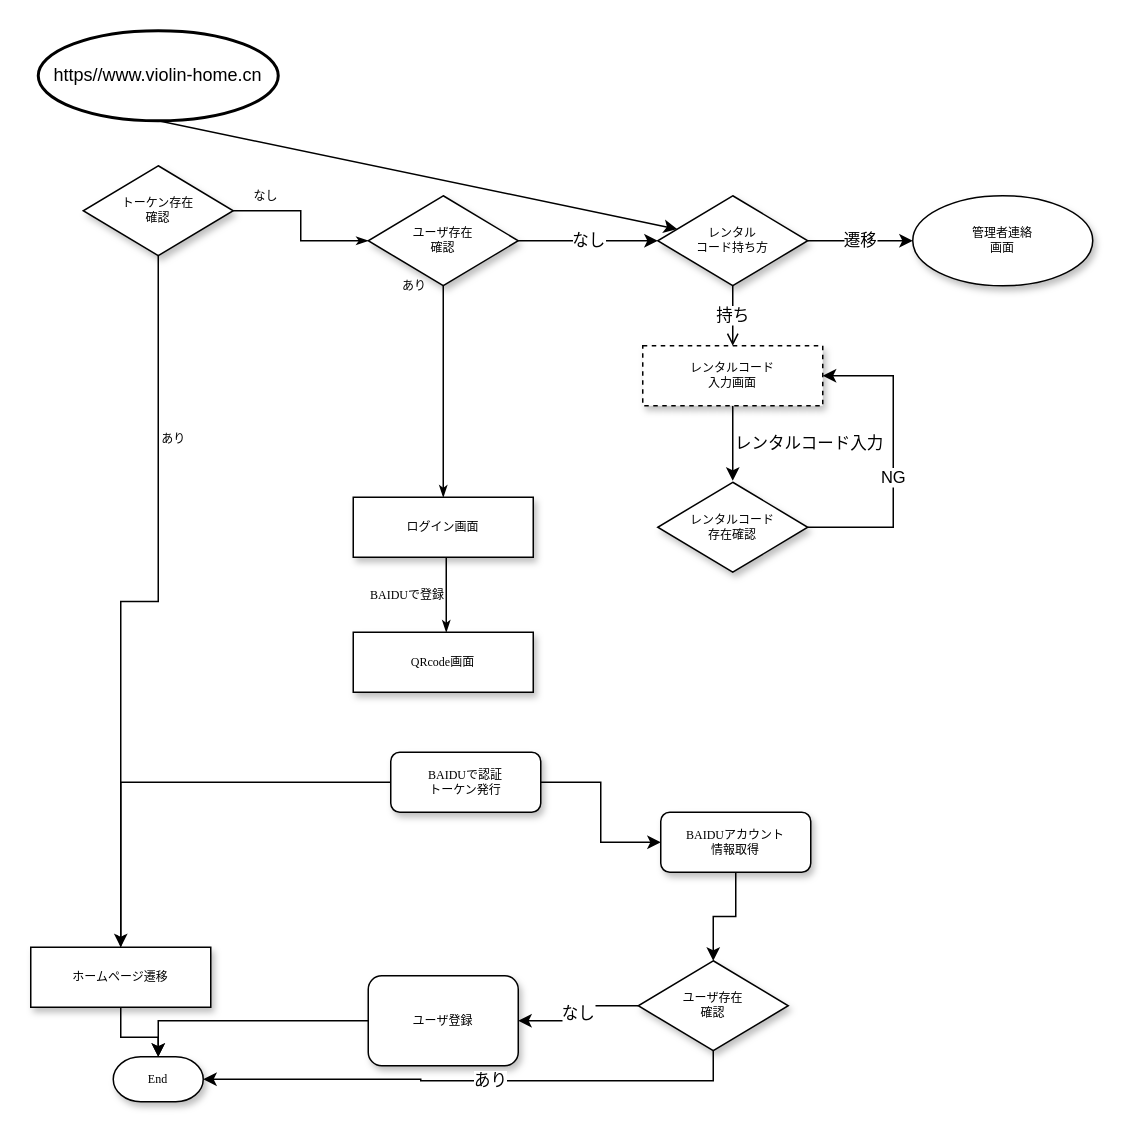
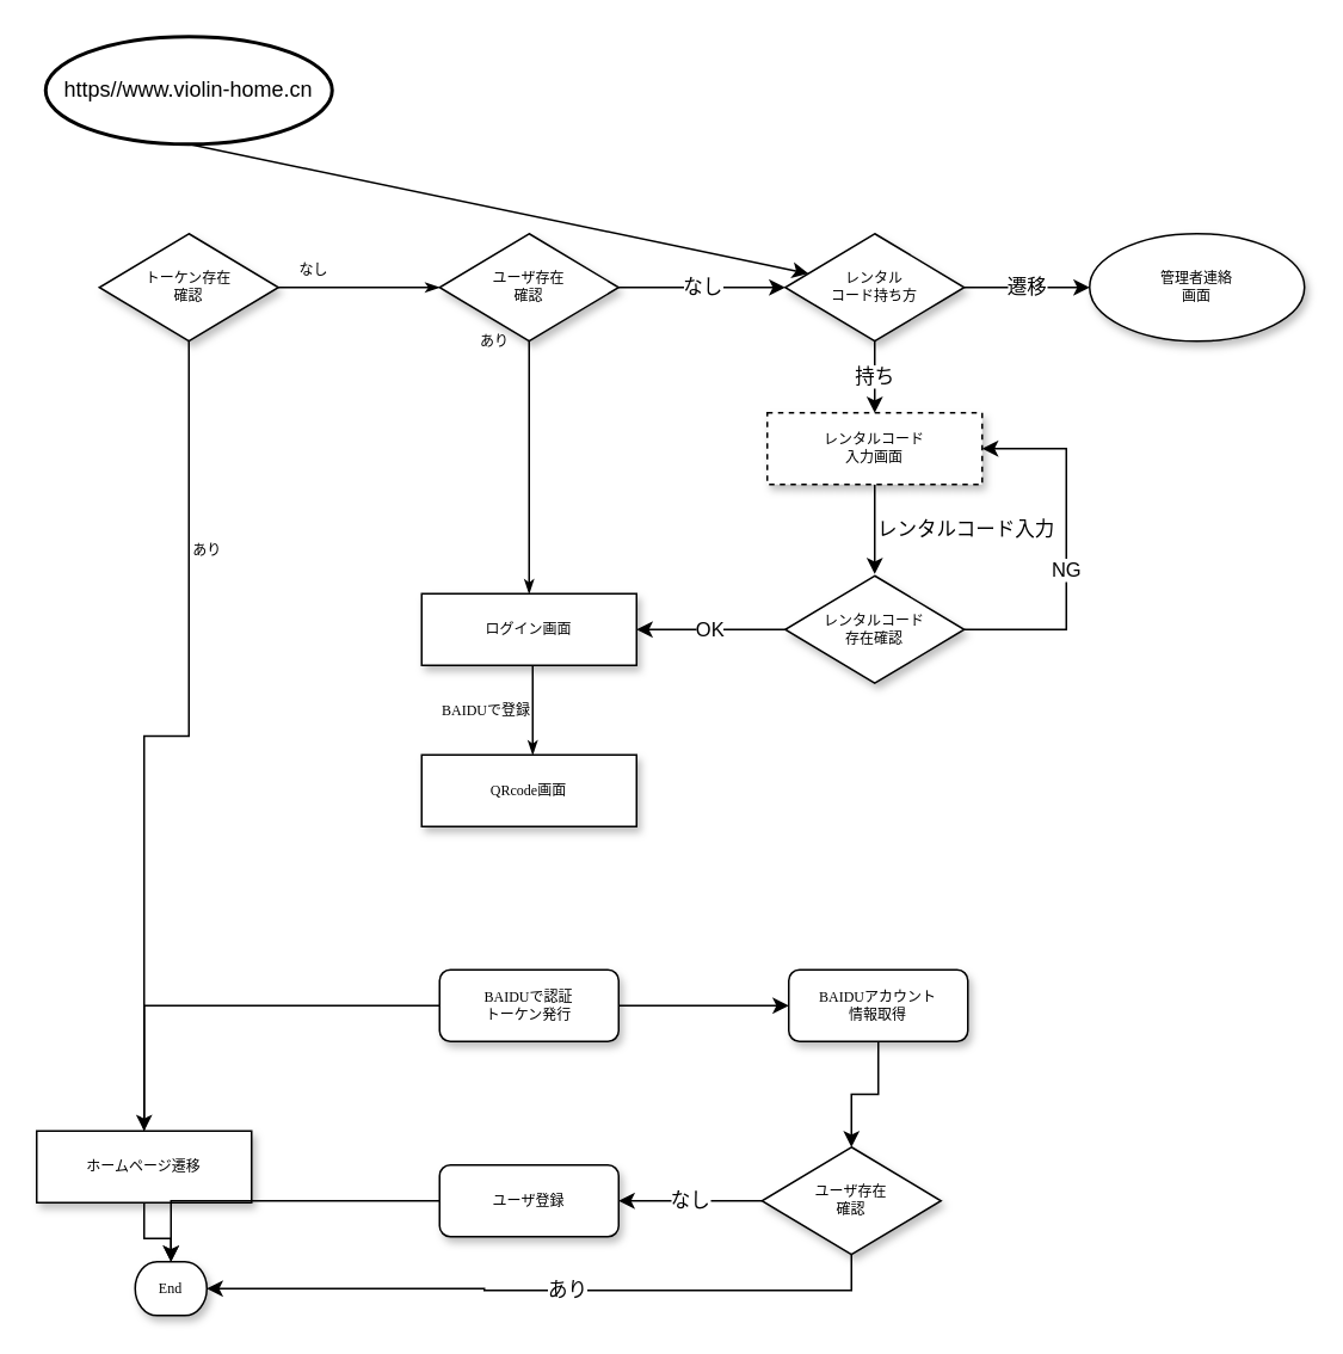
- <mxCell id="4" value="トーケン存在&lt;br&gt;確認" style="rhombus;whiteSpace=wrap;html=1;rounded=0;shadow=1;labelBackgroundColor=none;strokeWidth=1;fontFamily=Verdana;fontSize=8;align=center;" parent="1" vertex="1"><mxGeometry x="55" y="110" width="100" height="60" as="geometry" /></mxCell>
+ <mxCell id="4" value="トーケン存在&lt;br&gt;確認" style="rhombus;whiteSpace=wrap;html=1;rounded=0;shadow=1;labelBackgroundColor=none;strokeWidth=1;fontFamily=Verdana;fontSize=8;align=center;" parent="1" vertex="1"><mxGeometry x="55" y="130" width="100" height="60" as="geometry" /></mxCell>
- <mxCell id="20" value="持ち" style="edgeStyle=orthogonalEdgeStyle;rounded=0;orthogonalLoop=1;jettySize=auto;html=1;endArrow=open;" edge="1" parent="1" source="22" target="19"><mxGeometry relative="1" as="geometry" /></mxCell>
+ <mxCell id="20" value="持ち" style="edgeStyle=orthogonalEdgeStyle;rounded=0;orthogonalLoop=1;jettySize=auto;html=1;" edge="1" parent="1" source="22" target="19"><mxGeometry relative="1" as="geometry" /></mxCell>
+ <mxCell id="23" value="OK" style="edgeStyle=orthogonalEdgeStyle;rounded=0;orthogonalLoop=1;jettySize=auto;html=1;" edge="1" parent="1" source="24" target="9"><mxGeometry relative="1" as="geometry" /></mxCell>
- <mxCell id="17" value="BAIDUで認証&lt;br&gt;トーケン発行" style="rounded=1;whiteSpace=wrap;html=1;shadow=1;labelBackgroundColor=none;strokeWidth=1;fontFamily=Verdana;fontSize=8;align=center;" vertex="1" parent="1"><mxGeometry x="260" y="501" width="100" height="40" as="geometry" /></mxCell>
+ <mxCell id="17" value="BAIDUで認証&lt;br&gt;トーケン発行" style="rounded=1;whiteSpace=wrap;html=1;shadow=1;labelBackgroundColor=none;strokeWidth=1;fontFamily=Verdana;fontSize=8;align=center;" vertex="1" parent="1"><mxGeometry x="245" y="541" width="100" height="40" as="geometry" /></mxCell>
- <mxCell id="30" value="ユーザ登録" style="rounded=1;whiteSpace=wrap;html=1;shadow=1;labelBackgroundColor=none;strokeWidth=1;fontFamily=Verdana;fontSize=8;align=center;" vertex="1" parent="1"><mxGeometry x="245" y="650" width="100" height="60" as="geometry" /></mxCell>
+ <mxCell id="30" value="ユーザ登録" style="rounded=1;whiteSpace=wrap;html=1;shadow=1;labelBackgroundColor=none;strokeWidth=1;fontFamily=Verdana;fontSize=8;align=center;" vertex="1" parent="1"><mxGeometry x="245" y="650" width="100" height="40" as="geometry" /></mxCell>
- <mxCell id="26" value="End" style="strokeWidth=1;html=1;shape=mxgraph.flowchart.terminator;whiteSpace=wrap;rounded=0;shadow=1;labelBackgroundColor=none;fontFamily=Verdana;fontSize=8;align=center;" vertex="1" parent="1"><mxGeometry x="75" y="704" width="60" height="30" as="geometry" /></mxCell>
+ <mxCell id="26" value="End" style="strokeWidth=1;html=1;shape=mxgraph.flowchart.terminator;whiteSpace=wrap;rounded=0;shadow=1;labelBackgroundColor=none;fontFamily=Verdana;fontSize=8;align=center;" vertex="1" parent="1"><mxGeometry x="75" y="704" width="40" height="30" as="geometry" /></mxCell>
